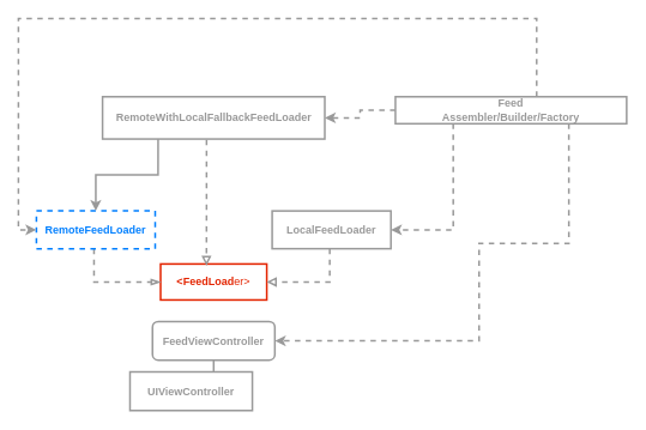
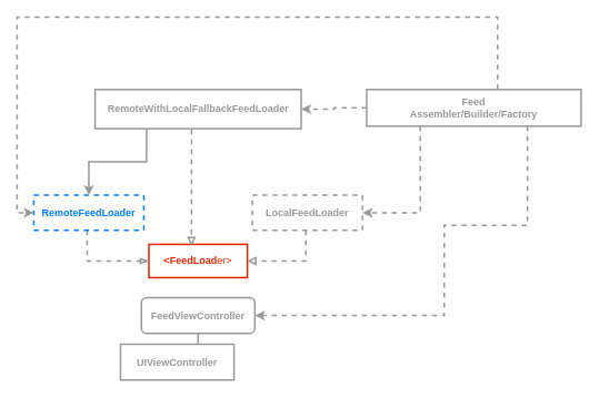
- <mxCell id="17" value="&lt;font color=&quot;#999999&quot;&gt;&lt;span style=&quot;caret-color: rgb(153, 153, 153);&quot;&gt;&lt;b&gt;Feed &lt;br&gt;Assembler/Builder/Factory&lt;br&gt;&lt;/b&gt;&lt;/span&gt;&lt;/font&gt;" style="rounded=0;whiteSpace=wrap;html=1;strokeColor=#999999;strokeWidth=2;" vertex="1" parent="1"><mxGeometry x="439" y="107" width="257" height="30" as="geometry" /></mxCell>
+ <mxCell id="17" value="&lt;font color=&quot;#999999&quot;&gt;&lt;span style=&quot;caret-color: rgb(153, 153, 153);&quot;&gt;&lt;b&gt;Feed &lt;br&gt;Assembler/Builder/Factory&lt;br&gt;&lt;/b&gt;&lt;/span&gt;&lt;/font&gt;" style="rounded=0;whiteSpace=wrap;html=1;strokeColor=#999999;strokeWidth=2;" vertex="1" parent="1"><mxGeometry x="439" y="107" width="257" height="44" as="geometry" /></mxCell>
- <mxCell id="9" value="&lt;font color=&quot;#999999&quot;&gt;&lt;b&gt;LocalFeedLoader&lt;/b&gt;&lt;/font&gt;" style="rounded=0;whiteSpace=wrap;html=1;strokeWidth=2;strokeColor=#999999;" vertex="1" parent="1"><mxGeometry x="302" y="234" width="132" height="42" as="geometry" /></mxCell>
+ <mxCell id="9" value="&lt;font color=&quot;#999999&quot;&gt;&lt;b&gt;LocalFeedLoader&lt;/b&gt;&lt;/font&gt;" style="rounded=0;whiteSpace=wrap;html=1;strokeWidth=2;strokeColor=#999999;dashed=1;" vertex="1" parent="1"><mxGeometry x="302" y="234" width="132" height="42" as="geometry" /></mxCell>
